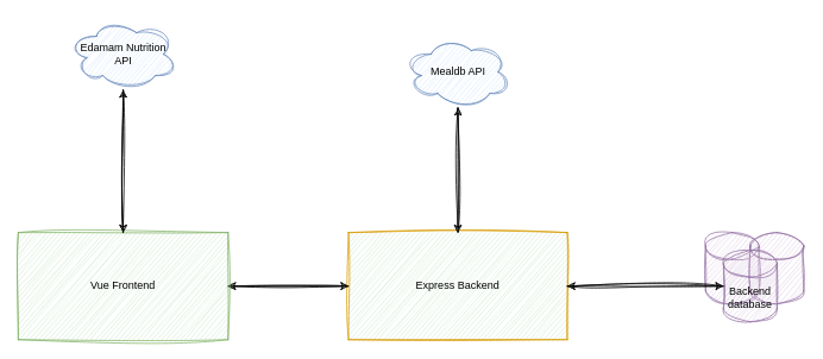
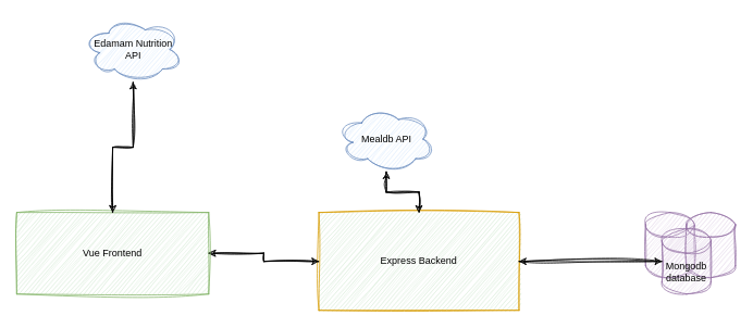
- <mxCell id="14" value="Edamam Nutrition API" style="ellipse;shape=cloud;whiteSpace=wrap;html=1;fillColor=#dae8fc;strokeColor=#6c8ebf;rounded=0;sketch=1;curveFitting=1;jiggle=2;" vertex="1" parent="1"><mxGeometry x="77.5" width="120" height="80" as="geometry" y="20" /></mxCell>
+ <mxCell id="14" value="Edamam Nutrition API" style="ellipse;shape=cloud;whiteSpace=wrap;html=1;fillColor=#dae8fc;strokeColor=#6c8ebf;rounded=0;sketch=1;curveFitting=1;jiggle=2;" vertex="1" parent="1"><mxGeometry x="102.5" y="20" width="120" height="80" as="geometry" /></mxCell>
- <mxCell id="12" value="Mealdb API" style="ellipse;shape=cloud;whiteSpace=wrap;html=1;fillColor=#dae8fc;strokeColor=#6c8ebf;rounded=0;sketch=1;curveFitting=1;jiggle=2;" vertex="1" parent="1"><mxGeometry x="452.5" y="40" width="120" height="80" as="geometry" /></mxCell>
+ <mxCell id="12" value="Mealdb API" style="ellipse;shape=cloud;whiteSpace=wrap;html=1;fillColor=#dae8fc;strokeColor=#6c8ebf;rounded=0;sketch=1;curveFitting=1;jiggle=2;" vertex="1" parent="1"><mxGeometry x="412.5" y="130" width="120" height="80" as="geometry" /></mxCell>
- <mxCell id="9" value="Vue Frontend" style="rounded=0;whiteSpace=wrap;html=1;fillColor=#d5e8d4;strokeColor=#82b366;sketch=1;curveFitting=1;jiggle=2;" vertex="1" parent="1"><mxGeometry x="20" y="260" width="235" height="120" as="geometry" /></mxCell>
+ <mxCell id="9" value="Vue Frontend" style="rounded=0;whiteSpace=wrap;html=1;fillColor=#d5e8d4;strokeColor=#82b366;sketch=1;curveFitting=1;jiggle=2;" vertex="1" parent="1"><mxGeometry x="20" y="260" width="235" height="100" as="geometry" /></mxCell>
- <mxCell id="4" value="Backend database" style="shape=cylinder3;whiteSpace=wrap;html=1;boundedLbl=1;backgroundOutline=1;size=15;fillColor=#e1d5e7;strokeColor=#9673a6;rounded=0;sketch=1;curveFitting=1;jiggle=2;" vertex="1" parent="1"><mxGeometry x="810" y="280" width="60" height="80" as="geometry" /></mxCell>
+ <mxCell id="4" value="Mongodb database" style="shape=cylinder3;whiteSpace=wrap;html=1;boundedLbl=1;backgroundOutline=1;size=15;fillColor=#e1d5e7;strokeColor=#9673a6;rounded=0;sketch=1;curveFitting=1;jiggle=2;" vertex="1" parent="1"><mxGeometry x="810" y="280" width="60" height="80" as="geometry" /></mxCell>
